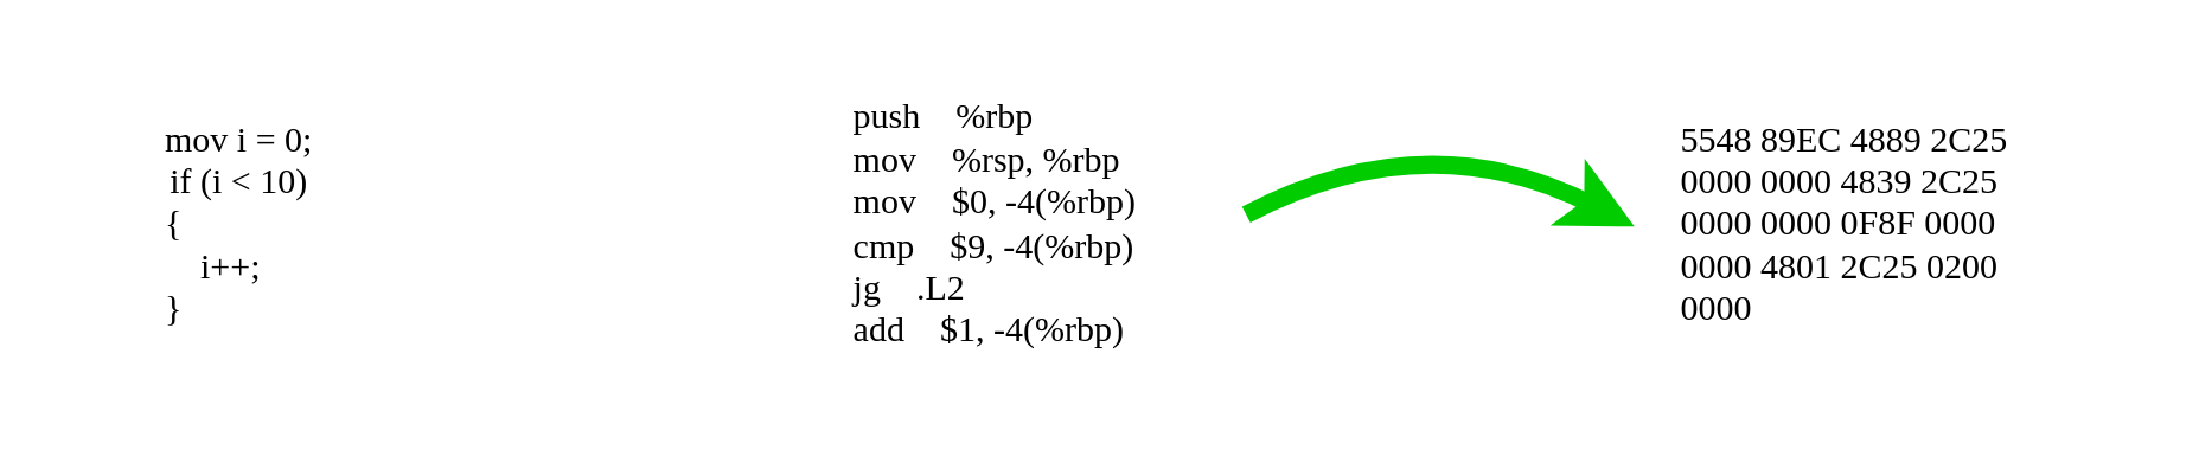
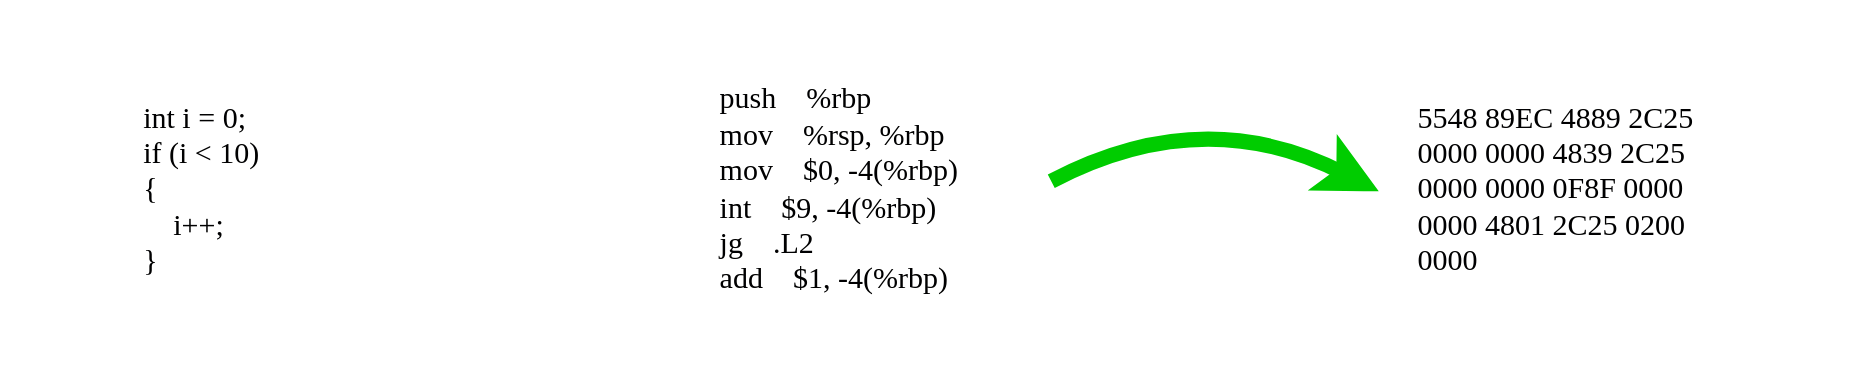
- <mxCell id="4" value="&lt;div align=&quot;left&quot;&gt;&lt;span style=&quot;background-color: rgb(255 , 255 , 255)&quot;&gt;&lt;font data-font-src=&quot;https://fonts.googleapis.com/css?family=Fira+Code&quot; face=&quot;Fira Code&quot; color=&quot;#000001&quot;&gt;mov i = 0;&lt;/font&gt;&lt;/span&gt;&lt;/div&gt;&lt;div&gt;&lt;span style=&quot;background-color: rgb(255 , 255 , 255)&quot;&gt;&lt;font data-font-src=&quot;https://fonts.googleapis.com/css?family=Fira+Code&quot; face=&quot;Fira Code&quot; color=&quot;#000001&quot;&gt;if (i &amp;lt; 10)&lt;/font&gt;&lt;/span&gt;&lt;/div&gt;&lt;div align=&quot;left&quot;&gt;&lt;span style=&quot;background-color: rgb(255 , 255 , 255)&quot;&gt;&lt;font data-font-src=&quot;https://fonts.googleapis.com/css?family=Fira+Code&quot; face=&quot;Fira Code&quot; color=&quot;#000001&quot;&gt;{&lt;/font&gt;&lt;br&gt;&lt;/span&gt;&lt;/div&gt;&lt;div align=&quot;left&quot;&gt;&lt;span style=&quot;background-color: rgb(255 , 255 , 255)&quot;&gt;&lt;font data-font-src=&quot;https://fonts.googleapis.com/css?family=Fira+Code&quot; face=&quot;Fira Code&quot; color=&quot;#000001&quot;&gt;&amp;nbsp;&amp;nbsp;&amp;nbsp; i++;&lt;/font&gt;&lt;/span&gt;&lt;/div&gt;&lt;div align=&quot;left&quot;&gt;&lt;span style=&quot;background-color: rgb(255 , 255 , 255)&quot;&gt;&lt;font data-font-src=&quot;https://fonts.googleapis.com/css?family=Fira+Code&quot; face=&quot;Fira Code&quot; color=&quot;#000001&quot;&gt;}&lt;/font&gt;&lt;br&gt;&lt;/span&gt;&lt;/div&gt;" style="text;html=1;align=center;verticalAlign=middle;resizable=0;points=[];autosize=1;fontColor=#3399FF;" parent="2" vertex="1"><mxGeometry x="15" y="5" width="90" height="80" as="geometry" /></mxCell>
+ <mxCell id="4" value="&lt;div align=&quot;left&quot;&gt;&lt;span style=&quot;background-color: rgb(255 , 255 , 255)&quot;&gt;&lt;font data-font-src=&quot;https://fonts.googleapis.com/css?family=Fira+Code&quot; face=&quot;Fira Code&quot; color=&quot;#000001&quot;&gt;int i = 0;&lt;/font&gt;&lt;/span&gt;&lt;/div&gt;&lt;div&gt;&lt;span style=&quot;background-color: rgb(255 , 255 , 255)&quot;&gt;&lt;font data-font-src=&quot;https://fonts.googleapis.com/css?family=Fira+Code&quot; face=&quot;Fira Code&quot; color=&quot;#000001&quot;&gt;if (i &amp;lt; 10)&lt;/font&gt;&lt;/span&gt;&lt;/div&gt;&lt;div align=&quot;left&quot;&gt;&lt;span style=&quot;background-color: rgb(255 , 255 , 255)&quot;&gt;&lt;font data-font-src=&quot;https://fonts.googleapis.com/css?family=Fira+Code&quot; face=&quot;Fira Code&quot; color=&quot;#000001&quot;&gt;{&lt;/font&gt;&lt;br&gt;&lt;/span&gt;&lt;/div&gt;&lt;div align=&quot;left&quot;&gt;&lt;span style=&quot;background-color: rgb(255 , 255 , 255)&quot;&gt;&lt;font data-font-src=&quot;https://fonts.googleapis.com/css?family=Fira+Code&quot; face=&quot;Fira Code&quot; color=&quot;#000001&quot;&gt;&amp;nbsp;&amp;nbsp;&amp;nbsp; i++;&lt;/font&gt;&lt;/span&gt;&lt;/div&gt;&lt;div align=&quot;left&quot;&gt;&lt;span style=&quot;background-color: rgb(255 , 255 , 255)&quot;&gt;&lt;font data-font-src=&quot;https://fonts.googleapis.com/css?family=Fira+Code&quot; face=&quot;Fira Code&quot; color=&quot;#000001&quot;&gt;}&lt;/font&gt;&lt;br&gt;&lt;/span&gt;&lt;/div&gt;" style="text;html=1;align=center;verticalAlign=middle;resizable=0;points=[];autosize=1;fontColor=#3399FF;" parent="2" vertex="1"><mxGeometry x="15" y="5" width="90" height="80" as="geometry" /></mxCell>
- <mxCell id="7" value="&lt;div align=&quot;left&quot;&gt;&lt;font face=&quot;Fira Code&quot;&gt;&lt;font color=&quot;#000001&quot;&gt;push&amp;nbsp;&amp;nbsp;&amp;nbsp; %rbp&lt;br&gt;mov&amp;nbsp;&amp;nbsp;&amp;nbsp; %rsp, %rbp&lt;/font&gt;&lt;br&gt;&lt;/font&gt;&lt;/div&gt;&lt;div align=&quot;left&quot;&gt;&lt;font face=&quot;Fira Code&quot;&gt;&lt;font color=&quot;#000001&quot;&gt;mov&amp;nbsp;&amp;nbsp;&amp;nbsp; $0, -4(%rbp)&lt;/font&gt;&lt;br&gt;&lt;/font&gt;&lt;/div&gt;&lt;div align=&quot;left&quot;&gt;&lt;font face=&quot;Fira Code&quot;&gt;&lt;font color=&quot;#000001&quot;&gt;cmp&amp;nbsp;&amp;nbsp;&amp;nbsp; $9, -4(%rbp)&lt;/font&gt;&lt;br&gt;&lt;/font&gt;&lt;/div&gt;&lt;div align=&quot;left&quot;&gt;&lt;font face=&quot;Fira Code&quot;&gt;&lt;font color=&quot;#000001&quot;&gt;jg&amp;nbsp;&amp;nbsp; &amp;nbsp;.L2&lt;/font&gt;&lt;br&gt;&lt;/font&gt;&lt;/div&gt;&lt;div align=&quot;left&quot;&gt;&lt;font color=&quot;#000001&quot;&gt;&lt;font face=&quot;Fira Code&quot;&gt;add&amp;nbsp;&amp;nbsp;&amp;nbsp; $1, -4(%rbp)&lt;/font&gt;&lt;/font&gt;&lt;/div&gt;" style="text;html=1;align=center;verticalAlign=middle;resizable=0;points=[];autosize=1;fontColor=#3399FF;" parent="5" vertex="1"><mxGeometry x="15" y="10" width="150" height="90" as="geometry" /></mxCell>
+ <mxCell id="7" value="&lt;div align=&quot;left&quot;&gt;&lt;font face=&quot;Fira Code&quot;&gt;&lt;font color=&quot;#000001&quot;&gt;push&amp;nbsp;&amp;nbsp;&amp;nbsp; %rbp&lt;br&gt;mov&amp;nbsp;&amp;nbsp;&amp;nbsp; %rsp, %rbp&lt;/font&gt;&lt;br&gt;&lt;/font&gt;&lt;/div&gt;&lt;div align=&quot;left&quot;&gt;&lt;font face=&quot;Fira Code&quot;&gt;&lt;font color=&quot;#000001&quot;&gt;mov&amp;nbsp;&amp;nbsp;&amp;nbsp; $0, -4(%rbp)&lt;/font&gt;&lt;br&gt;&lt;/font&gt;&lt;/div&gt;&lt;div align=&quot;left&quot;&gt;&lt;font face=&quot;Fira Code&quot;&gt;&lt;font color=&quot;#000001&quot;&gt;int&amp;nbsp;&amp;nbsp;&amp;nbsp; $9, -4(%rbp)&lt;/font&gt;&lt;br&gt;&lt;/font&gt;&lt;/div&gt;&lt;div align=&quot;left&quot;&gt;&lt;font face=&quot;Fira Code&quot;&gt;&lt;font color=&quot;#000001&quot;&gt;jg&amp;nbsp;&amp;nbsp; &amp;nbsp;.L2&lt;/font&gt;&lt;br&gt;&lt;/font&gt;&lt;/div&gt;&lt;div align=&quot;left&quot;&gt;&lt;font color=&quot;#000001&quot;&gt;&lt;font face=&quot;Fira Code&quot;&gt;add&amp;nbsp;&amp;nbsp;&amp;nbsp; $1, -4(%rbp)&lt;/font&gt;&lt;/font&gt;&lt;/div&gt;" style="text;html=1;align=center;verticalAlign=middle;resizable=0;points=[];autosize=1;fontColor=#3399FF;" parent="5" vertex="1"><mxGeometry x="15" y="10" width="150" height="90" as="geometry" /></mxCell>
